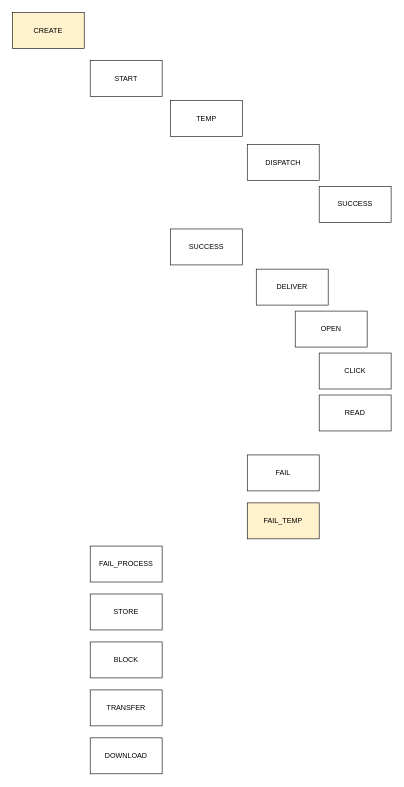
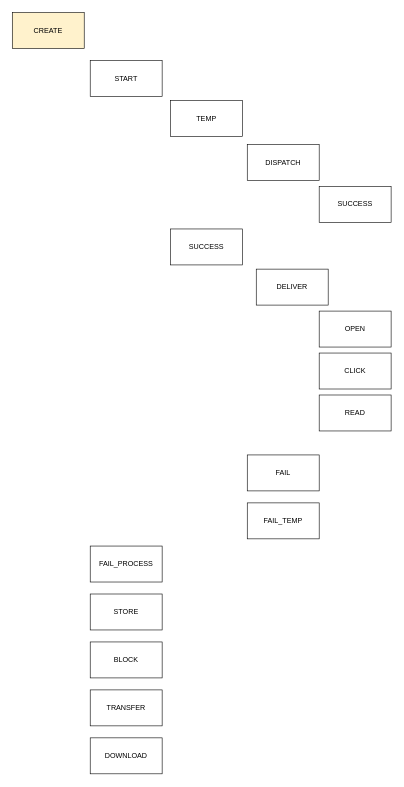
- <mxCell id="8" value="OPEN" style="rounded=0;whiteSpace=wrap;html=1;" vertex="1" parent="1"><mxGeometry x="492" y="518" width="120" height="60" as="geometry" /></mxCell>
+ <mxCell id="8" value="OPEN" style="rounded=0;whiteSpace=wrap;html=1;" vertex="1" parent="1"><mxGeometry x="532" y="518" width="120" height="60" as="geometry" /></mxCell>
- <mxCell id="18" value="FAIL_TEMP" style="rounded=0;whiteSpace=wrap;html=1;fillColor=#fff2cc;" vertex="1" parent="1"><mxGeometry x="412" y="838" width="120" height="60" as="geometry" /></mxCell>
+ <mxCell id="18" value="FAIL_TEMP" style="rounded=0;whiteSpace=wrap;html=1;" vertex="1" parent="1"><mxGeometry x="412" y="838" width="120" height="60" as="geometry" /></mxCell>
